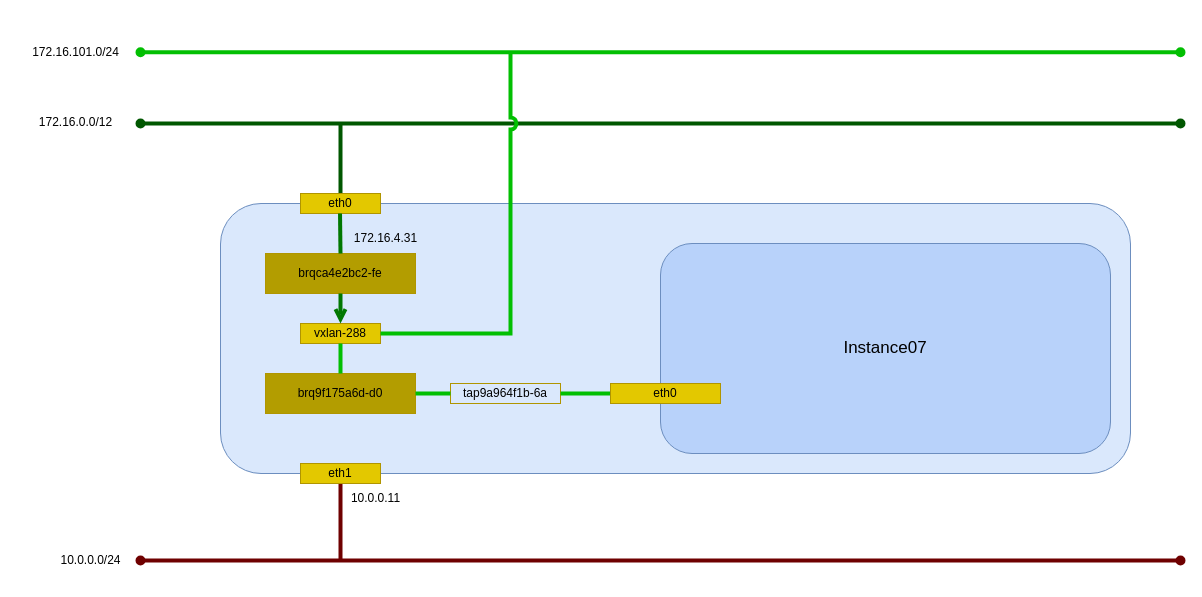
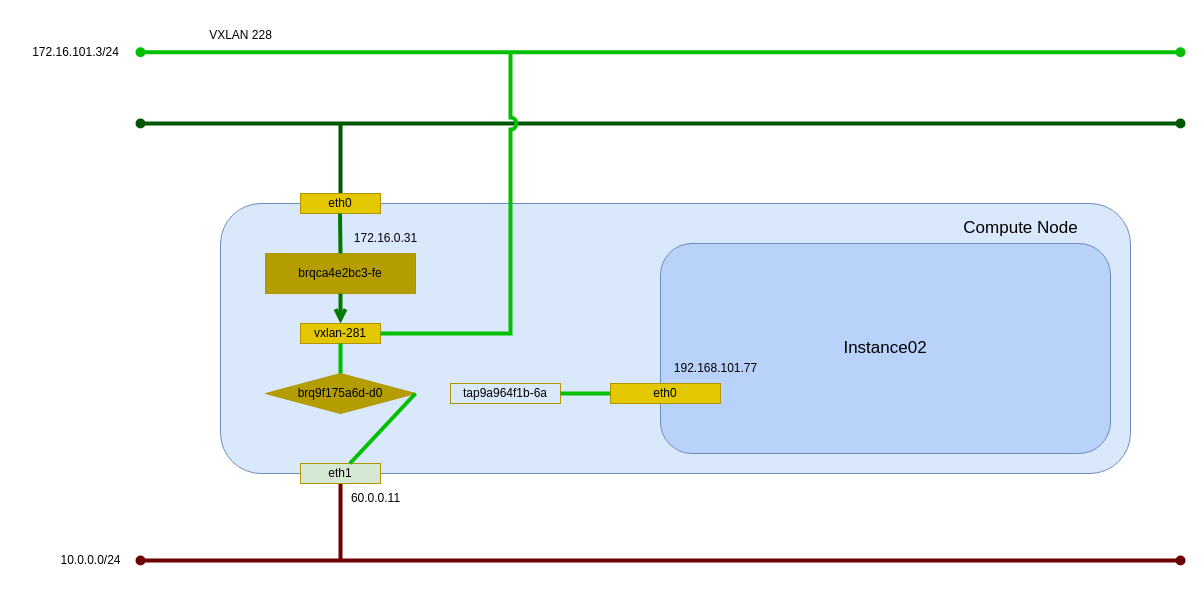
+ <mxCell id="10" value="VXLAN 228" style="text;html=1;align=center;verticalAlign=middle;resizable=0;points=[];autosize=1;strokeColor=none;fillColor=none;" vertex="1" parent="1"><mxGeometry x="200" y="20" width="80" height="30" as="geometry" /></mxCell>
- <mxCell id="9" value="172.16.101.0/24" style="text;html=1;align=center;verticalAlign=middle;resizable=0;points=[];autosize=1;strokeColor=none;fillColor=none;" vertex="1" parent="1"><mxGeometry x="20" y="37" width="110" height="30" as="geometry" /></mxCell>
+ <mxCell id="9" value="172.16.101.3/24" style="text;html=1;align=center;verticalAlign=middle;resizable=0;points=[];autosize=1;strokeColor=none;fillColor=none;" vertex="1" parent="1"><mxGeometry x="20" y="37" width="110" height="30" as="geometry" /></mxCell>
- <mxCell id="4" value="172.16.0.0/12" style="text;html=1;align=center;verticalAlign=middle;resizable=0;points=[];autosize=1;strokeColor=none;fillColor=none;" vertex="1" parent="1"><mxGeometry x="25" y="107" width="100" height="30" as="geometry" /></mxCell>
+ <mxCell id="16" value="&lt;font style=&quot;font-size: 17px;&quot;&gt;Compute Node&lt;/font&gt;" style="text;html=1;align=center;verticalAlign=middle;resizable=0;points=[];autosize=1;strokeColor=none;fillColor=none;" vertex="1" parent="11"><mxGeometry x="950" y="213" width="140" height="30" as="geometry" /></mxCell>
- <mxCell id="26" value="172.16.4.31" style="text;html=1;align=center;verticalAlign=middle;resizable=0;points=[];autosize=1;strokeColor=none;fillColor=none;" vertex="1" parent="11"><mxGeometry x="340" y="223" width="90" height="30" as="geometry" /></mxCell>
+ <mxCell id="26" value="172.16.0.31" style="text;html=1;align=center;verticalAlign=middle;resizable=0;points=[];autosize=1;strokeColor=none;fillColor=none;" vertex="1" parent="11"><mxGeometry x="340" y="223" width="90" height="30" as="geometry" /></mxCell>
- <mxCell id="22" value="brqca4e2bc2-fe" style="rounded=0;whiteSpace=wrap;html=1;fillColor=#B39D00;fontColor=#000000;strokeColor=#B09500;" vertex="1" parent="11"><mxGeometry x="265" y="253" width="150" height="40" as="geometry" /></mxCell>
+ <mxCell id="22" value="brqca4e2bc3-fe" style="rounded=0;whiteSpace=wrap;html=1;fillColor=#B39D00;fontColor=#000000;strokeColor=#B09500;" vertex="1" parent="11"><mxGeometry x="265" y="253" width="150" height="40" as="geometry" /></mxCell>
- <mxCell id="14" value="vxlan-288" style="rounded=0;whiteSpace=wrap;html=1;fillColor=#e3c800;fontColor=#000000;strokeColor=#B09500;" vertex="1" parent="11"><mxGeometry x="300" y="323" width="80" height="20" as="geometry" /></mxCell>
+ <mxCell id="14" value="vxlan-281" style="rounded=0;whiteSpace=wrap;html=1;fillColor=#e3c800;fontColor=#000000;strokeColor=#B09500;" vertex="1" parent="11"><mxGeometry x="300" y="323" width="80" height="20" as="geometry" /></mxCell>
- <mxCell id="29" value="&lt;font style=&quot;font-size: 17px;&quot;&gt;Instance07&lt;/font&gt;" style="rounded=1;whiteSpace=wrap;html=1;fillColor=#b8d2fa;strokeColor=#6c8ebf;align=center;horizontal=1;" vertex="1" parent="28"><mxGeometry x="660" y="243" width="450" height="210" as="geometry" /></mxCell>
+ <mxCell id="29" value="&lt;font style=&quot;font-size: 17px;&quot;&gt;Instance02&lt;/font&gt;" style="rounded=1;whiteSpace=wrap;html=1;fillColor=#b8d2fa;strokeColor=#6c8ebf;align=center;horizontal=1;" vertex="1" parent="28"><mxGeometry x="660" y="243" width="450" height="210" as="geometry" /></mxCell>
+ <mxCell id="31" value="192.168.101.77" style="text;html=1;align=center;verticalAlign=middle;resizable=0;points=[];autosize=1;strokeColor=none;fillColor=none;" vertex="1" parent="28"><mxGeometry x="660" y="353" width="110" height="30" as="geometry" /></mxCell>
- <mxCell id="17" value="brq9f175a6d-d0" style="rounded=0;whiteSpace=wrap;html=1;fillColor=#B39D00;fontColor=#000000;strokeColor=#B09500;" vertex="1" parent="11"><mxGeometry x="265" y="373" width="150" height="40" as="geometry" /></mxCell>
+ <mxCell id="17" value="brq9f175a6d-d0" style="rhombus;whiteSpace=wrap;html=1;fillColor=#B39D00;fontColor=#000000;strokeColor=#B09500;" vertex="1" parent="11"><mxGeometry x="265" y="373" width="150" height="40" as="geometry" /></mxCell>
- <mxCell id="20" value="" style="endArrow=none;html=1;rounded=0;startArrow=none;startFill=0;endFill=0;strokeWidth=4;fillColor=#008a00;strokeColor=#02BF02;exitX=1;exitY=0.5;exitDx=0;exitDy=0;entryX=0;entryY=0.5;entryDx=0;entryDy=0;" edge="1" parent="11" source="17" target="19"><mxGeometry width="50" height="50" relative="1" as="geometry"><mxPoint x="350" y="223" as="sourcePoint" /><mxPoint x="350" y="328" as="targetPoint" /></mxGeometry></mxCell>
+ <mxCell id="20" value="" style="endArrow=none;html=1;rounded=0;startArrow=none;startFill=0;endFill=0;strokeWidth=4;fillColor=#008a00;strokeColor=#02BF02;exitX=1;exitY=0.5;exitDx=0;exitDy=0;" edge="1" parent="11" source="17" target="13"><mxGeometry width="50" height="50" relative="1" as="geometry"><mxPoint x="350" y="223" as="sourcePoint" /><mxPoint x="350" y="328" as="targetPoint" /></mxGeometry></mxCell>
- <mxCell id="13" value="eth1" style="rounded=0;whiteSpace=wrap;html=1;fillColor=#e3c800;fontColor=#000000;strokeColor=#B09500;" vertex="1" parent="11"><mxGeometry x="300" y="463" width="80" height="20" as="geometry" /></mxCell>
+ <mxCell id="13" value="eth1" style="rounded=0;whiteSpace=wrap;html=1;fillColor=#d5e8d4;fontColor=#000000;strokeColor=#B09500;" vertex="1" parent="11"><mxGeometry x="300" y="463" width="80" height="20" as="geometry" /></mxCell>
- <mxCell id="15" value="10.0.0.11" style="text;html=1;align=center;verticalAlign=middle;resizable=0;points=[];autosize=1;strokeColor=none;fillColor=none;" vertex="1" parent="11"><mxGeometry x="340" y="483" width="70" height="30" as="geometry" /></mxCell>
+ <mxCell id="15" value="60.0.0.11" style="text;html=1;align=center;verticalAlign=middle;resizable=0;points=[];autosize=1;strokeColor=none;fillColor=none;" vertex="1" parent="11"><mxGeometry x="340" y="483" width="70" height="30" as="geometry" /></mxCell>
